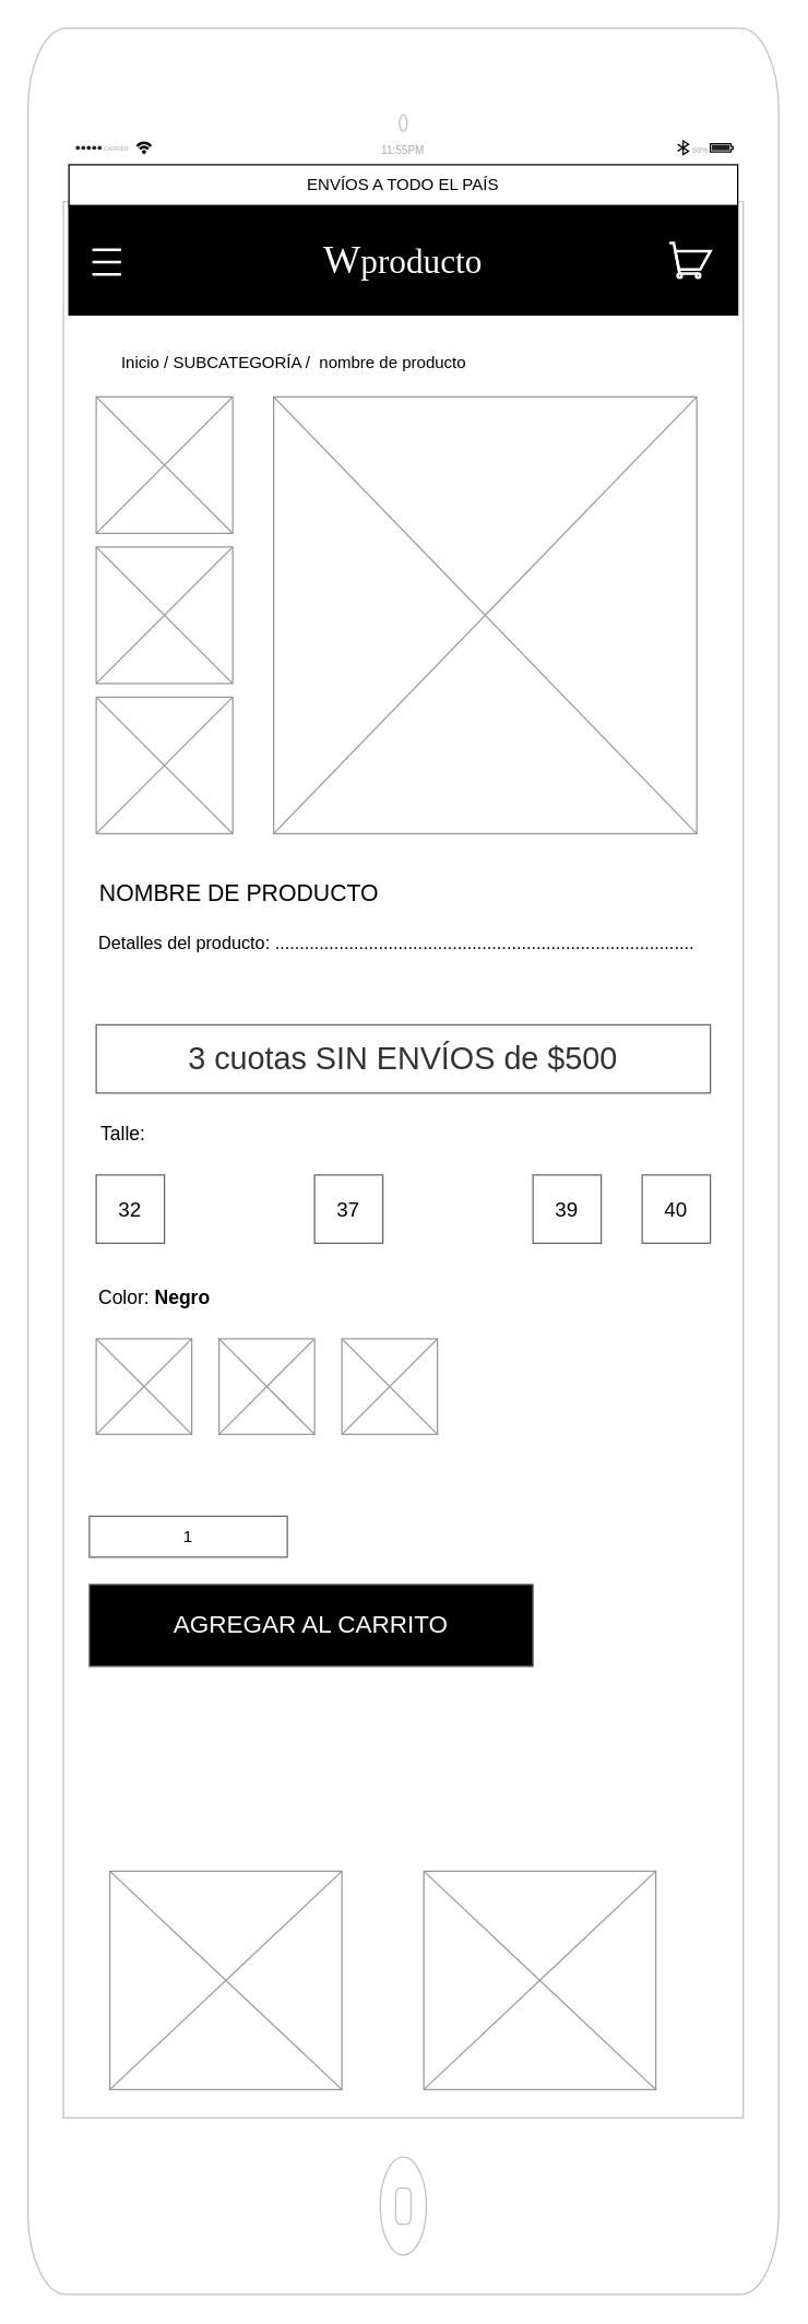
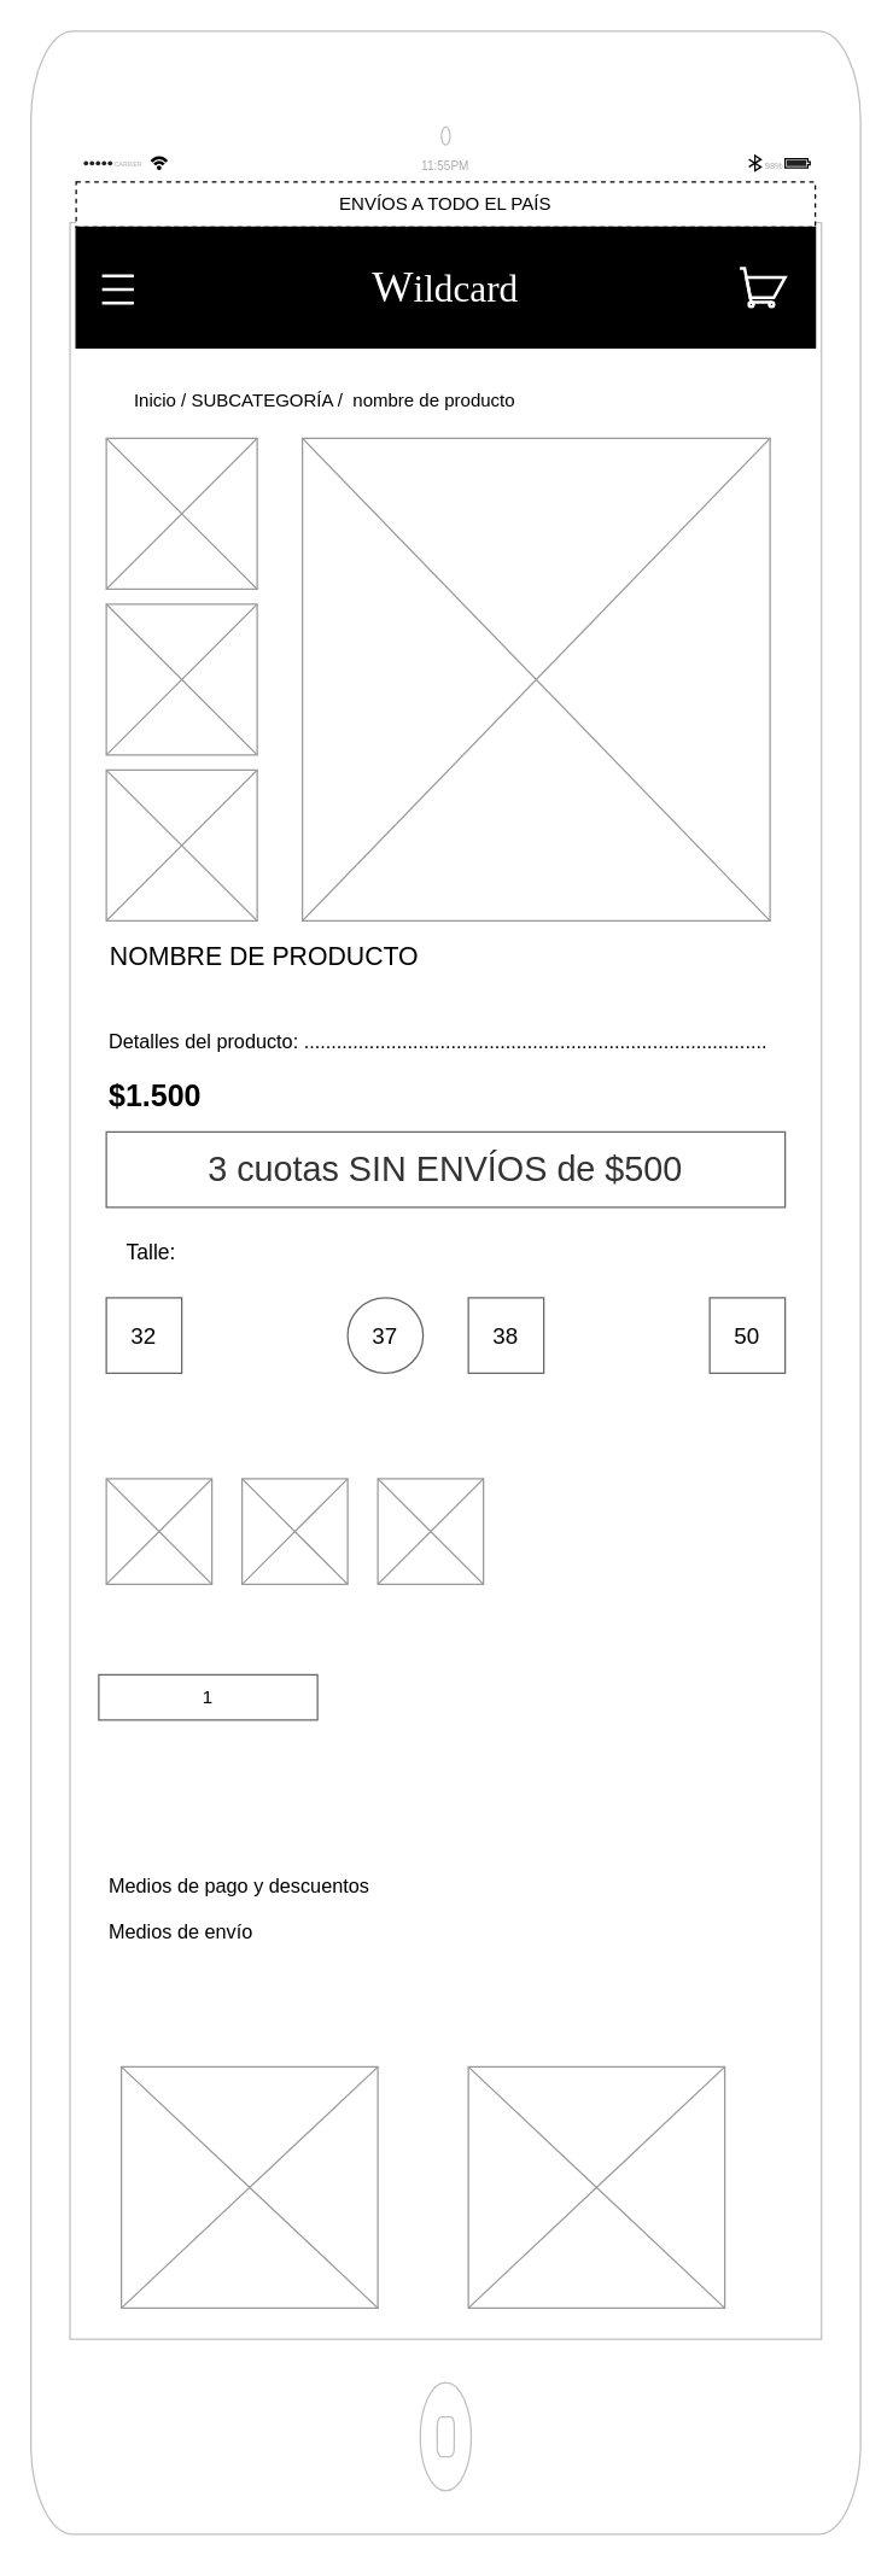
- <mxCell id="7" value="&lt;font style=&quot;vertical-align: inherit&quot;&gt;&lt;font style=&quot;vertical-align: inherit&quot;&gt;ENVÍOS A TODO EL PAÍS&lt;/font&gt;&lt;/font&gt;" style="rounded=0;whiteSpace=wrap;html=1;" parent="1" vertex="1"><mxGeometry x="50" y="120" width="490" height="30" as="geometry" /></mxCell>
+ <mxCell id="7" value="&lt;font style=&quot;vertical-align: inherit&quot;&gt;&lt;font style=&quot;vertical-align: inherit&quot;&gt;ENVÍOS A TODO EL PAÍS&lt;/font&gt;&lt;/font&gt;" style="rounded=0;whiteSpace=wrap;html=1;dashed=1;" parent="1" vertex="1"><mxGeometry x="50" y="120" width="490" height="30" as="geometry" /></mxCell>
- <mxCell id="8" value="&lt;font color=&quot;#ffffff&quot; face=&quot;voga&quot; data-font-src=&quot;https://fonts.googleapis.com/css?family=voga&quot; style=&quot;font-size: 29px&quot;&gt;&lt;font style=&quot;vertical-align: inherit&quot;&gt;&lt;font style=&quot;vertical-align: inherit&quot;&gt;&lt;font style=&quot;vertical-align: inherit&quot;&gt;&lt;font style=&quot;vertical-align: inherit&quot;&gt;&lt;font style=&quot;vertical-align: inherit&quot;&gt;&lt;font style=&quot;vertical-align: inherit&quot;&gt;W&lt;/font&gt;&lt;/font&gt;&lt;/font&gt;&lt;/font&gt;&lt;/font&gt;&lt;/font&gt;&lt;/font&gt;&lt;font color=&quot;#ffffff&quot; face=&quot;voga&quot; data-font-src=&quot;https://fonts.googleapis.com/css?family=voga&quot;&gt;&lt;font style=&quot;vertical-align: inherit&quot;&gt;&lt;font style=&quot;vertical-align: inherit ; font-size: 25px&quot;&gt;&lt;font style=&quot;vertical-align: inherit&quot;&gt;&lt;font style=&quot;vertical-align: inherit&quot;&gt;&lt;font style=&quot;vertical-align: inherit&quot;&gt;&lt;font style=&quot;vertical-align: inherit&quot;&gt;producto&lt;/font&gt;&lt;/font&gt;&lt;/font&gt;&lt;/font&gt;&lt;/font&gt;&lt;/font&gt;&lt;/font&gt;" style="rounded=0;whiteSpace=wrap;html=1;fillColor=#000000;" parent="1" vertex="1"><mxGeometry x="50" y="150" width="490" height="80" as="geometry" /></mxCell>
+ <mxCell id="8" value="&lt;font color=&quot;#ffffff&quot; face=&quot;voga&quot; data-font-src=&quot;https://fonts.googleapis.com/css?family=voga&quot; style=&quot;font-size: 29px&quot;&gt;&lt;font style=&quot;vertical-align: inherit&quot;&gt;&lt;font style=&quot;vertical-align: inherit&quot;&gt;&lt;font style=&quot;vertical-align: inherit&quot;&gt;&lt;font style=&quot;vertical-align: inherit&quot;&gt;&lt;font style=&quot;vertical-align: inherit&quot;&gt;&lt;font style=&quot;vertical-align: inherit&quot;&gt;W&lt;/font&gt;&lt;/font&gt;&lt;/font&gt;&lt;/font&gt;&lt;/font&gt;&lt;/font&gt;&lt;/font&gt;&lt;font color=&quot;#ffffff&quot; face=&quot;voga&quot; data-font-src=&quot;https://fonts.googleapis.com/css?family=voga&quot;&gt;&lt;font style=&quot;vertical-align: inherit&quot;&gt;&lt;font style=&quot;vertical-align: inherit ; font-size: 25px&quot;&gt;&lt;font style=&quot;vertical-align: inherit&quot;&gt;&lt;font style=&quot;vertical-align: inherit&quot;&gt;&lt;font style=&quot;vertical-align: inherit&quot;&gt;&lt;font style=&quot;vertical-align: inherit&quot;&gt;ildcard&lt;/font&gt;&lt;/font&gt;&lt;/font&gt;&lt;/font&gt;&lt;/font&gt;&lt;/font&gt;&lt;/font&gt;" style="rounded=0;whiteSpace=wrap;html=1;fillColor=#000000;" parent="1" vertex="1"><mxGeometry x="50" y="150" width="490" height="80" as="geometry" /></mxCell>
- <mxCell id="16" value="&lt;span style=&quot;font-size: 17px ; text-align: left&quot;&gt;NOMBRE DE PRODUCTO&lt;/span&gt;" style="text;html=1;strokeColor=none;fillColor=none;align=center;verticalAlign=middle;whiteSpace=wrap;rounded=0;" parent="1" vertex="1"><mxGeometry x="70" y="640" width="210" height="30" as="geometry" /></mxCell>
+ <mxCell id="16" value="&lt;span style=&quot;font-size: 17px ; text-align: left&quot;&gt;NOMBRE DE PRODUCTO&lt;/span&gt;" style="text;html=1;strokeColor=none;fillColor=none;align=center;verticalAlign=middle;whiteSpace=wrap;rounded=0;" parent="1" vertex="1"><mxGeometry x="70" y="620" width="210" height="30" as="geometry" /></mxCell>
+ <mxCell id="18" value="&lt;b&gt;&lt;font style=&quot;font-size: 20px&quot;&gt;$1.500&lt;/font&gt;&lt;/b&gt;" style="text;html=1;strokeColor=none;fillColor=none;align=left;verticalAlign=middle;whiteSpace=wrap;rounded=0;" parent="1" vertex="1"><mxGeometry x="70" y="710" width="110" height="30" as="geometry" /></mxCell>
- <mxCell id="20" value="&lt;font style=&quot;font-size: 14px&quot;&gt;Talle:&lt;/font&gt;" style="text;html=1;strokeColor=none;fillColor=none;align=center;verticalAlign=middle;whiteSpace=wrap;rounded=0;" parent="1" vertex="1"><mxGeometry x="70" y="820" width="40" height="20" as="geometry" /></mxCell>
+ <mxCell id="20" value="&lt;font style=&quot;font-size: 14px&quot;&gt;Talle:&lt;/font&gt;" style="text;html=1;strokeColor=none;fillColor=none;align=center;verticalAlign=middle;whiteSpace=wrap;rounded=0;" parent="1" vertex="1"><mxGeometry x="80" y="820" width="40" height="20" as="geometry" /></mxCell>
- <mxCell id="22" value="&lt;span style=&quot;font-size: 15px&quot;&gt;37&lt;/span&gt;" style="rounded=0;whiteSpace=wrap;html=1;strokeColor=#666666;fillColor=none;align=center;" parent="1" vertex="1"><mxGeometry x="230" y="860" width="50" height="50" as="geometry" /></mxCell>
+ <mxCell id="22" value="&lt;span style=&quot;font-size: 15px&quot;&gt;37&lt;/span&gt;" style="ellipse;whiteSpace=wrap;html=1;strokeColor=#666666;fillColor=none;align=center;" parent="1" vertex="1"><mxGeometry x="230" y="860" width="50" height="50" as="geometry" /></mxCell>
+ <mxCell id="25" value="&lt;span style=&quot;font-size: 15px&quot;&gt;38&lt;/span&gt;" style="rounded=0;whiteSpace=wrap;html=1;strokeColor=#666666;fillColor=none;align=center;" parent="1" vertex="1"><mxGeometry x="310" y="860" width="50" height="50" as="geometry" /></mxCell>
- <mxCell id="23" value="&lt;span style=&quot;font-size: 15px&quot;&gt;39&lt;/span&gt;" style="rounded=0;whiteSpace=wrap;html=1;strokeColor=#666666;fillColor=none;align=center;" parent="1" vertex="1"><mxGeometry x="390" y="860" width="50" height="50" as="geometry" /></mxCell>
- <mxCell id="24" value="&lt;span style=&quot;font-size: 15px&quot;&gt;40&lt;/span&gt;" style="rounded=0;whiteSpace=wrap;html=1;strokeColor=#666666;fillColor=none;align=center;" parent="1" vertex="1"><mxGeometry x="470" y="860" width="50" height="50" as="geometry" /></mxCell>
+ <mxCell id="24" value="&lt;span style=&quot;font-size: 15px&quot;&gt;50&lt;/span&gt;" style="rounded=0;whiteSpace=wrap;html=1;strokeColor=#666666;fillColor=none;align=center;" parent="1" vertex="1"><mxGeometry x="470" y="860" width="50" height="50" as="geometry" /></mxCell>
- <mxCell id="26" value="&lt;font style=&quot;font-size: 14px&quot;&gt;Color:&amp;nbsp;&lt;b&gt;Negro&lt;/b&gt;&lt;/font&gt;" style="text;html=1;strokeColor=none;fillColor=none;align=left;verticalAlign=middle;whiteSpace=wrap;rounded=0;" parent="1" vertex="1"><mxGeometry x="70" y="940" width="120" height="20" as="geometry" /></mxCell>
- <mxCell id="31" value="&lt;span style=&quot;color: rgb(255 , 255 , 255) ; font-size: 18px&quot;&gt;AGREGAR AL CARRITO&lt;/span&gt;" style="rounded=0;whiteSpace=wrap;html=1;strokeColor=#666666;fillColor=#000000;align=center;" parent="1" vertex="1"><mxGeometry x="65" y="1160" width="325" height="60" as="geometry" /></mxCell>
+ <mxCell id="32" value="&lt;span style=&quot;font-size: 13px&quot;&gt;Medios de pago y descuentos&lt;/span&gt;" style="text;html=1;strokeColor=none;fillColor=none;align=left;verticalAlign=middle;whiteSpace=wrap;rounded=0;" parent="1" vertex="1"><mxGeometry x="70" y="1240" width="260" height="20" as="geometry" /></mxCell>
+ <mxCell id="33" value="&lt;span style=&quot;font-size: 13px&quot;&gt;Medios de envío&lt;/span&gt;" style="text;html=1;strokeColor=none;fillColor=none;align=left;verticalAlign=middle;whiteSpace=wrap;rounded=0;" parent="1" vertex="1"><mxGeometry x="70" y="1270" width="140" height="20" as="geometry" /></mxCell>
